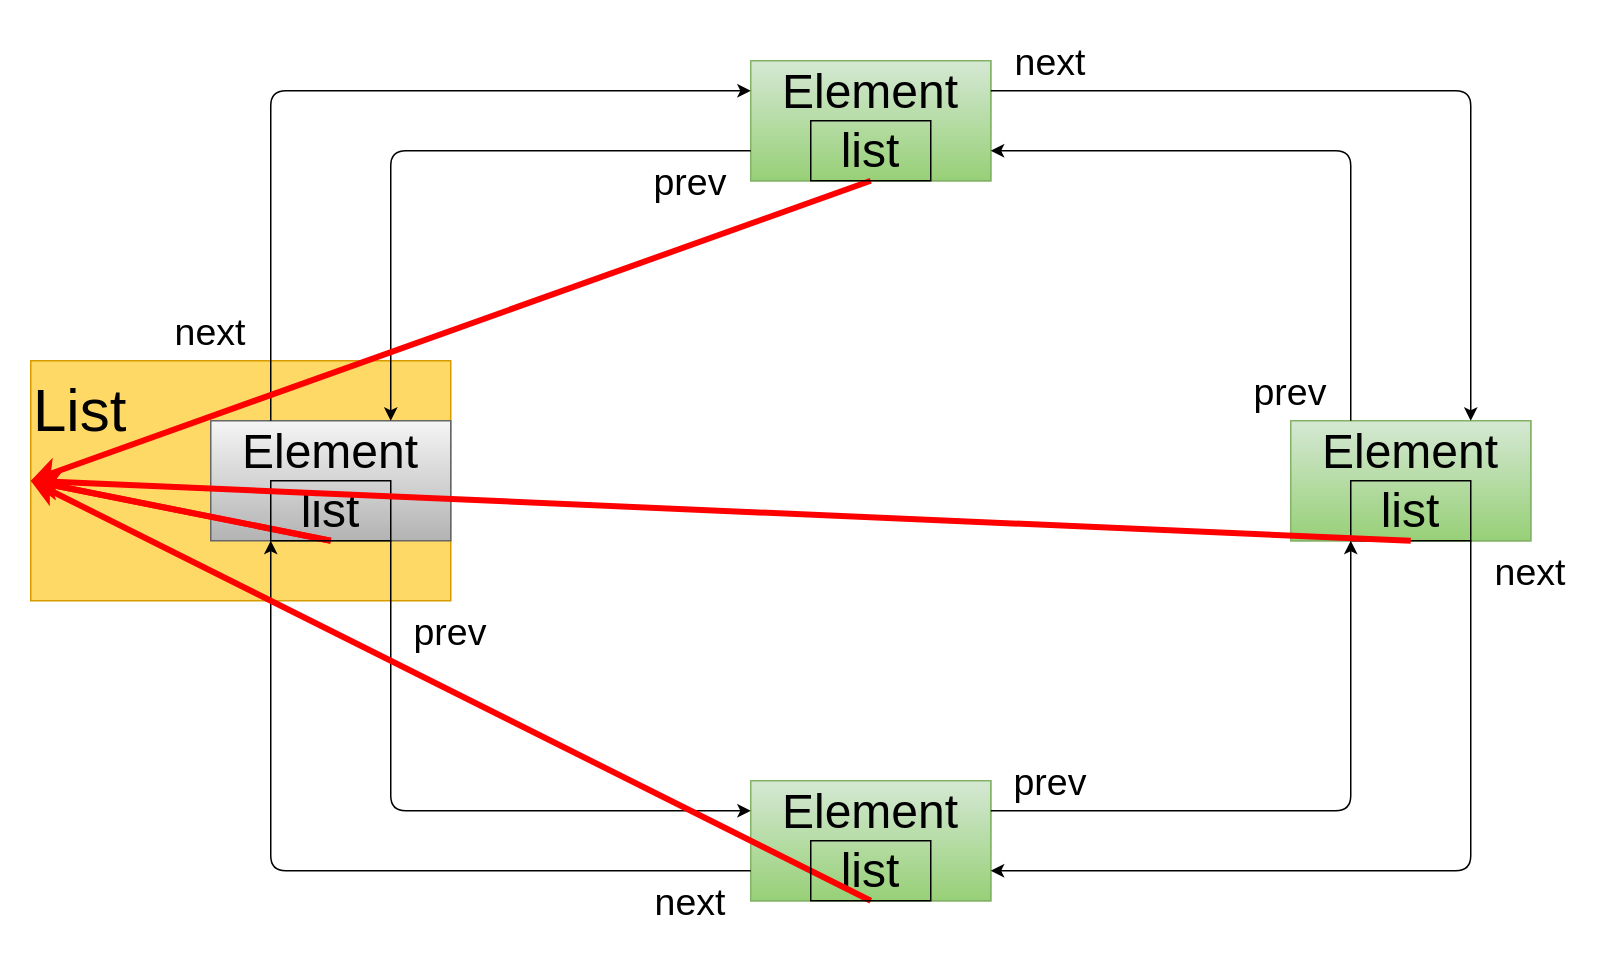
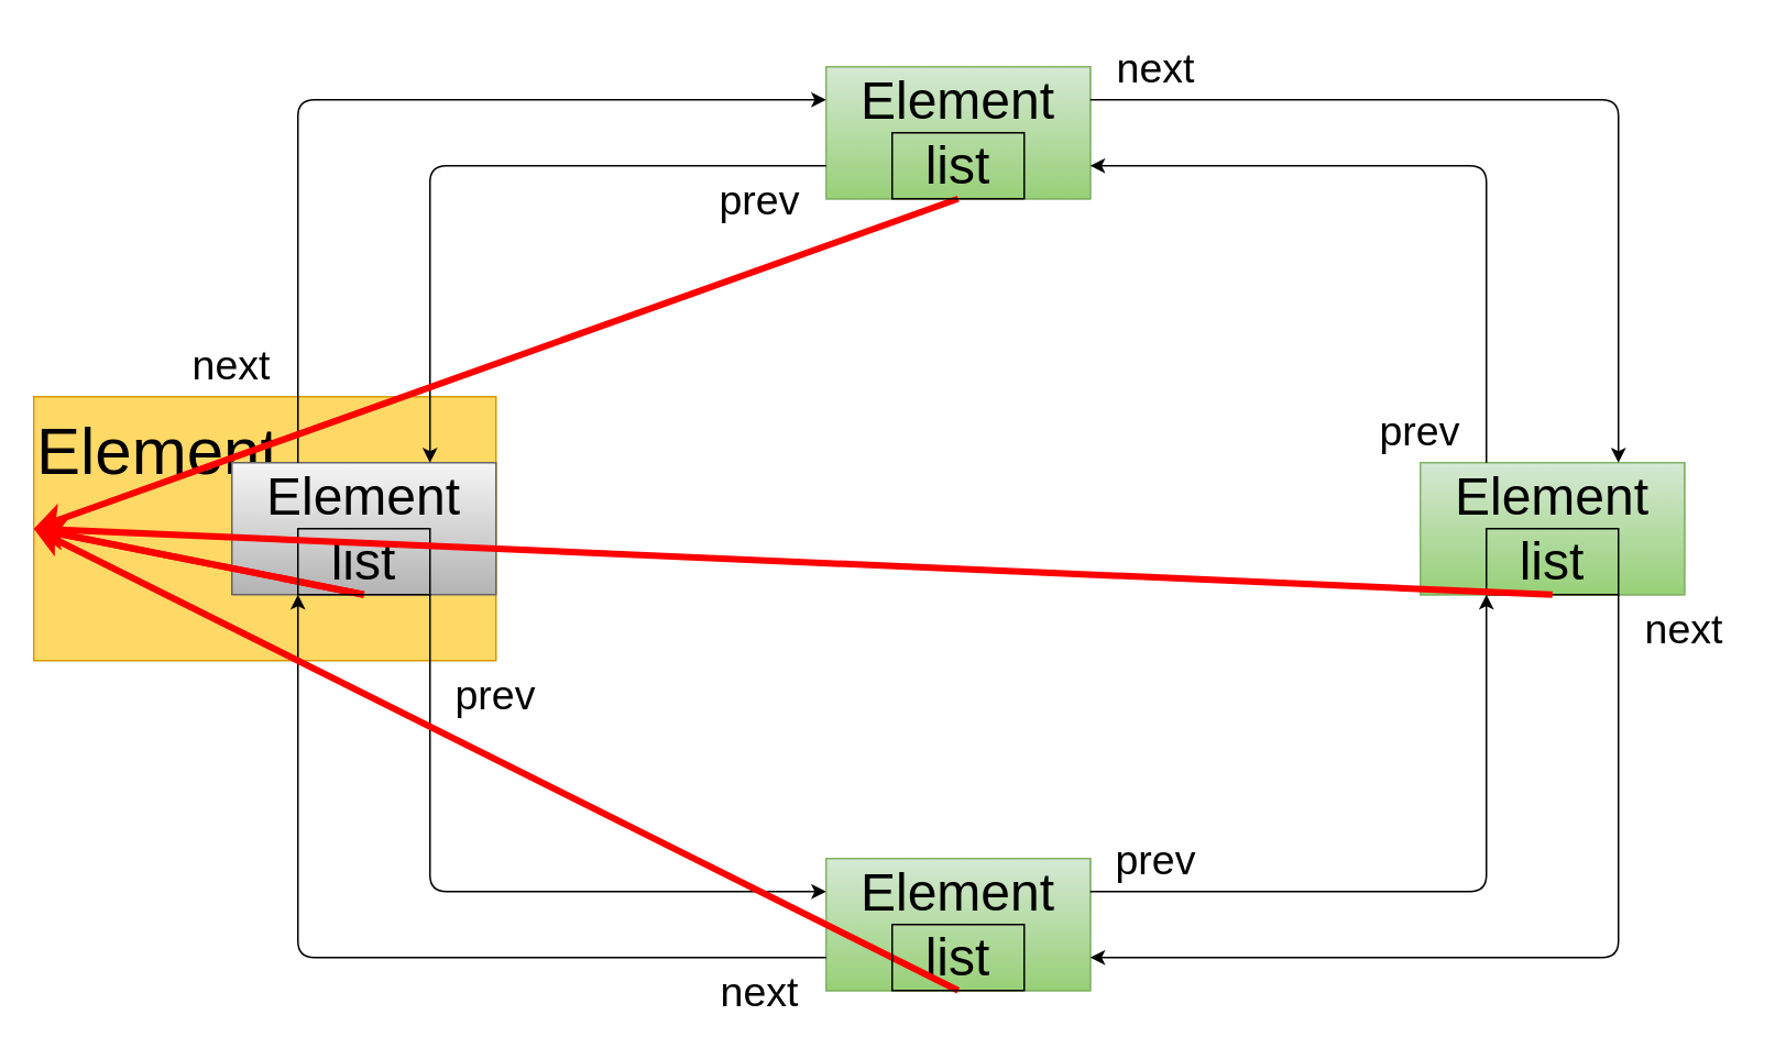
- <mxCell id="2" value="&lt;font style=&quot;font-size: 40px&quot;&gt;List&lt;br&gt;&lt;br&gt;&lt;br&gt;&lt;/font&gt;" style="text;html=1;strokeColor=#d79b00;align=left;verticalAlign=middle;whiteSpace=wrap;rounded=0;labelBackgroundColor=none;fontSize=16;fillColor=#FFD966;" parent="1" vertex="1"><mxGeometry x="20" y="240" width="280" height="160" as="geometry" /></mxCell>
+ <mxCell id="2" value="&lt;font style=&quot;font-size: 40px&quot;&gt;Element&lt;br&gt;&lt;br&gt;&lt;br&gt;&lt;/font&gt;" style="text;html=1;strokeColor=#d79b00;align=left;verticalAlign=middle;whiteSpace=wrap;rounded=0;labelBackgroundColor=none;fontSize=16;fillColor=#FFD966;" parent="1" vertex="1"><mxGeometry x="20" y="240" width="280" height="160" as="geometry" /></mxCell>
